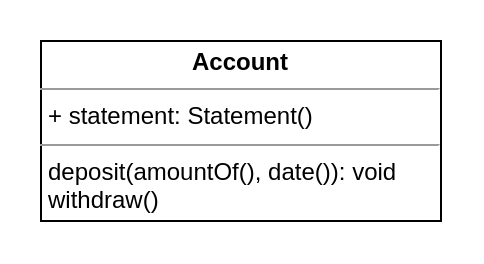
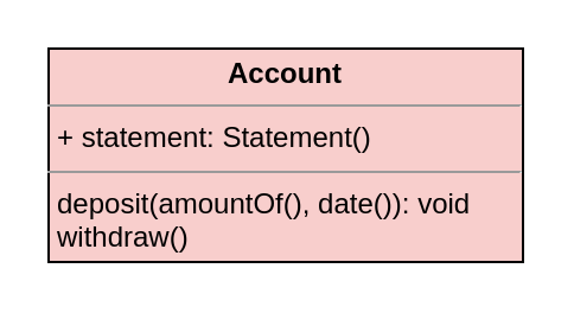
- <mxCell id="2" value="&lt;p style=&quot;margin: 0px ; margin-top: 4px ; text-align: center&quot;&gt;&lt;b&gt;Account&lt;/b&gt;&lt;/p&gt;&lt;hr size=&quot;1&quot;&gt;&lt;p style=&quot;margin: 0px ; margin-left: 4px&quot;&gt;+ statement: Statement()&lt;/p&gt;&lt;hr size=&quot;1&quot;&gt;&lt;p style=&quot;margin: 0px ; margin-left: 4px&quot;&gt;deposit(amountOf(), date()&lt;span&gt;): void&lt;/span&gt;&lt;/p&gt;&lt;p style=&quot;margin: 0px ; margin-left: 4px&quot;&gt;withdraw()&lt;/p&gt;" style="verticalAlign=top;align=left;overflow=fill;fontSize=12;fontFamily=Helvetica;html=1;" vertex="1" parent="1"><mxGeometry x="20" y="20" width="200" height="90" as="geometry" /></mxCell>
+ <mxCell id="2" value="&lt;p style=&quot;margin: 0px ; margin-top: 4px ; text-align: center&quot;&gt;&lt;b&gt;Account&lt;/b&gt;&lt;/p&gt;&lt;hr size=&quot;1&quot;&gt;&lt;p style=&quot;margin: 0px ; margin-left: 4px&quot;&gt;+ statement: Statement()&lt;/p&gt;&lt;hr size=&quot;1&quot;&gt;&lt;p style=&quot;margin: 0px ; margin-left: 4px&quot;&gt;deposit(amountOf(), date()&lt;span&gt;): void&lt;/span&gt;&lt;/p&gt;&lt;p style=&quot;margin: 0px ; margin-left: 4px&quot;&gt;withdraw()&lt;/p&gt;" style="verticalAlign=top;align=left;overflow=fill;fontSize=12;fontFamily=Helvetica;html=1;fillColor=#f8cecc;" vertex="1" parent="1"><mxGeometry x="20" y="20" width="200" height="90" as="geometry" /></mxCell>
